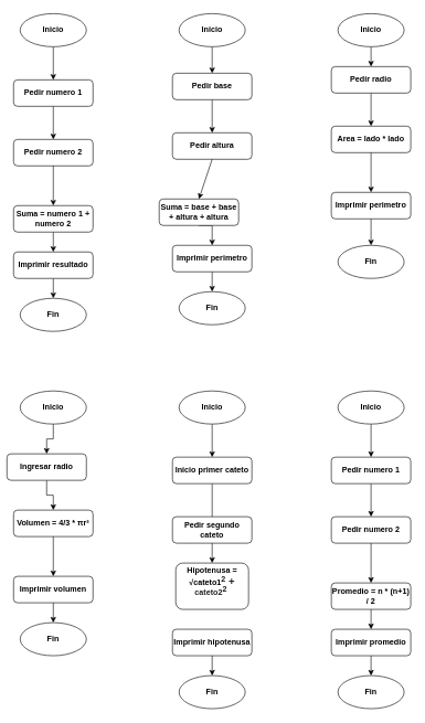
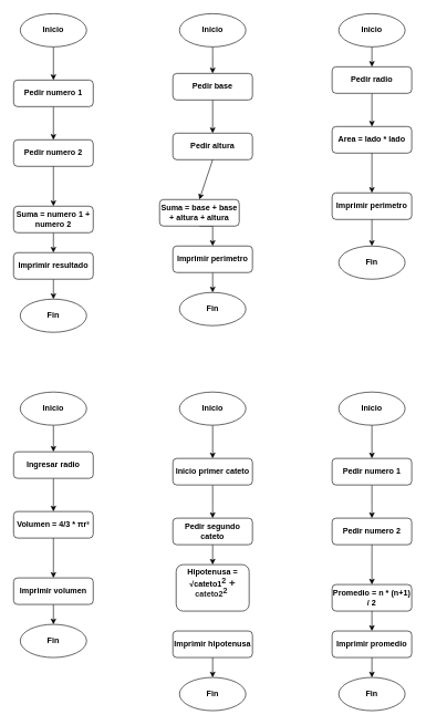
- <mxCell id="34" value="Ingresar radio" style="rounded=1;whiteSpace=wrap;html=1;fontSize=12;glass=0;strokeWidth=1;shadow=0;fontStyle=1" vertex="1" parent="1"><mxGeometry x="10" y="685" width="120" height="40" as="geometry" /></mxCell>
+ <mxCell id="34" value="Ingresar radio" style="rounded=1;whiteSpace=wrap;html=1;fontSize=12;glass=0;strokeWidth=1;shadow=0;fontStyle=1" vertex="1" parent="1"><mxGeometry x="20" y="680" width="120" height="40" as="geometry" /></mxCell>
- <mxCell id="42" style="edgeStyle=orthogonalEdgeStyle;rounded=0;orthogonalLoop=1;jettySize=auto;html=1;exitX=0.5;exitY=1;exitDx=0;exitDy=0;entryX=0.5;entryY=0;entryDx=0;entryDy=0;fontStyle=1;endArrow=none;" edge="1" parent="1" source="43" target="44"><mxGeometry relative="1" as="geometry" /></mxCell>
+ <mxCell id="42" style="edgeStyle=orthogonalEdgeStyle;rounded=0;orthogonalLoop=1;jettySize=auto;html=1;exitX=0.5;exitY=1;exitDx=0;exitDy=0;entryX=0.5;entryY=0;entryDx=0;entryDy=0;fontStyle=1" edge="1" parent="1" source="43" target="44"><mxGeometry relative="1" as="geometry" /></mxCell>
